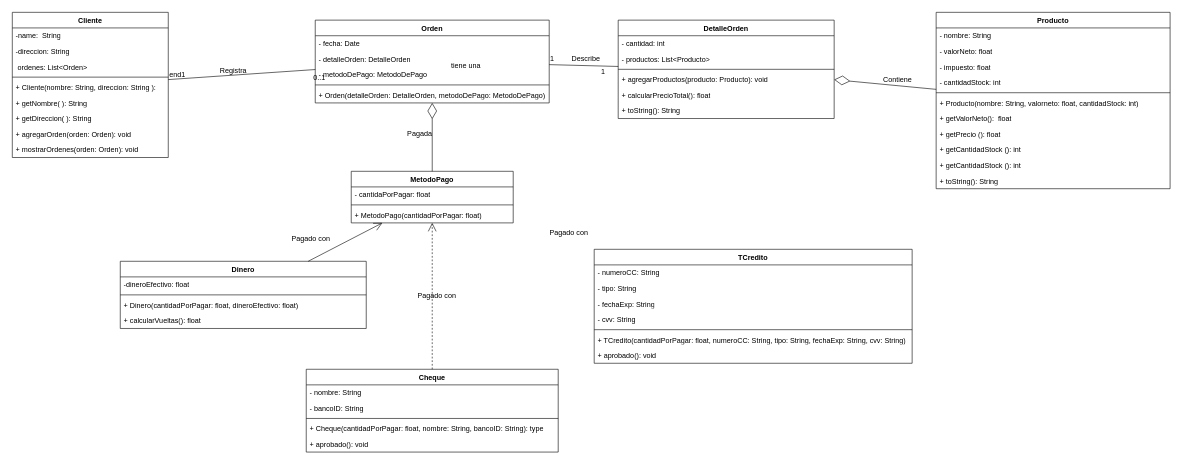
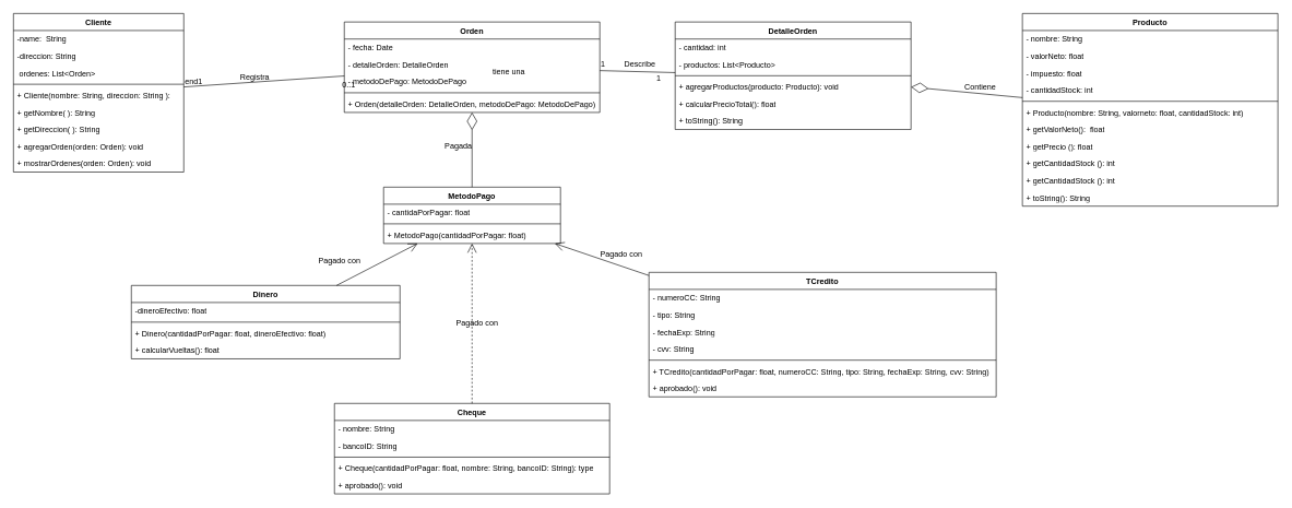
+ <mxCell id="58" value="" style="endArrow=open;endFill=1;endSize=12;html=1;rounded=0;" parent="1" source="24" target="59" edge="1"><mxGeometry width="160" relative="1" as="geometry"><mxPoint x="730" y="445" as="sourcePoint" /><mxPoint x="730" y="345" as="targetPoint" /></mxGeometry></mxCell>
